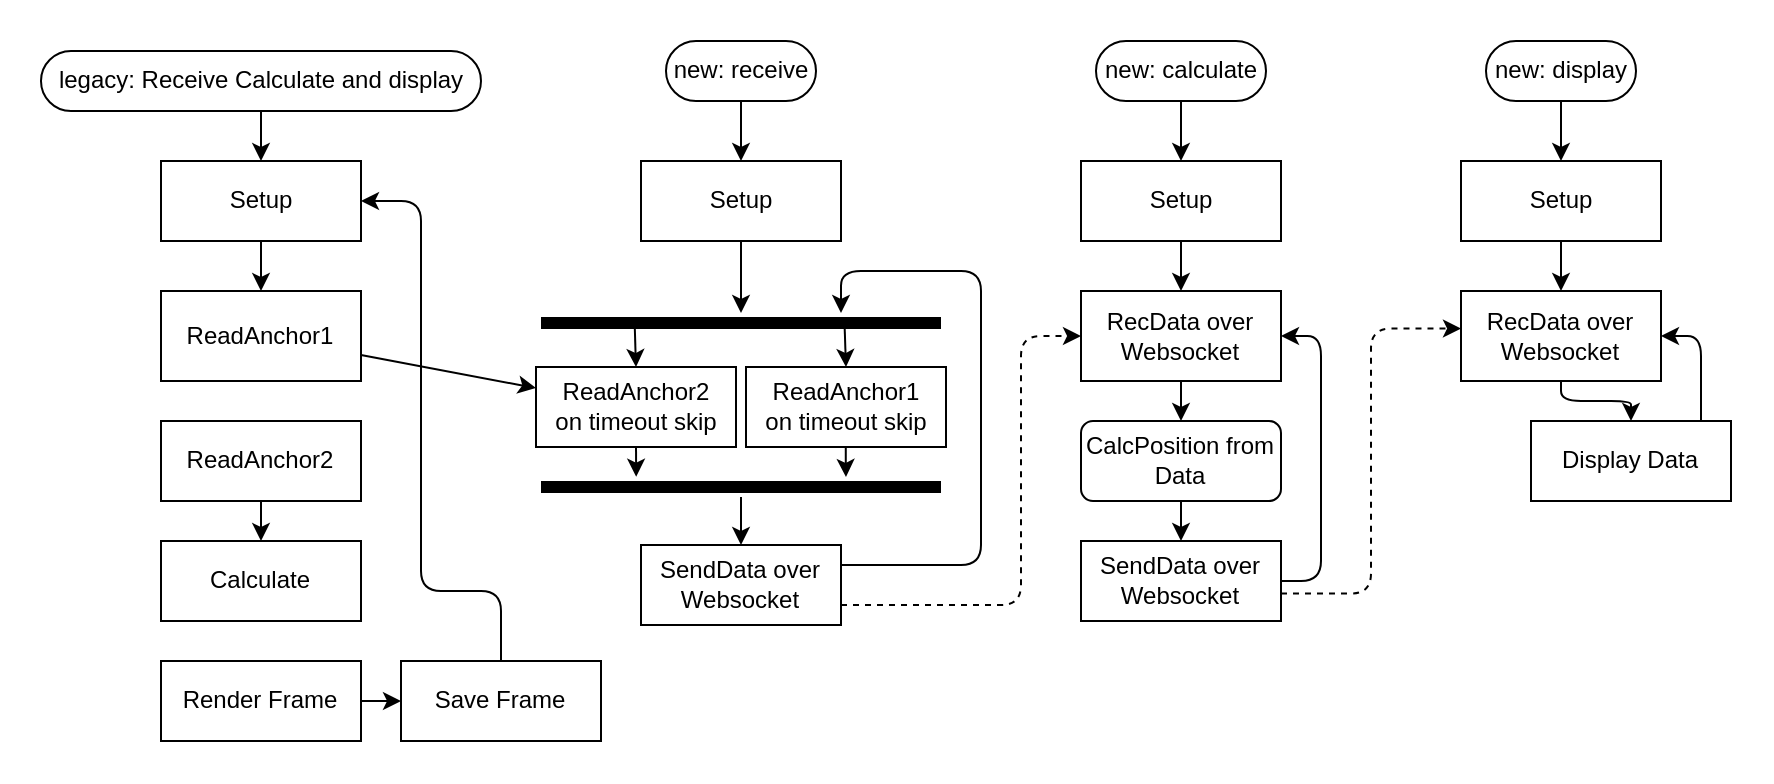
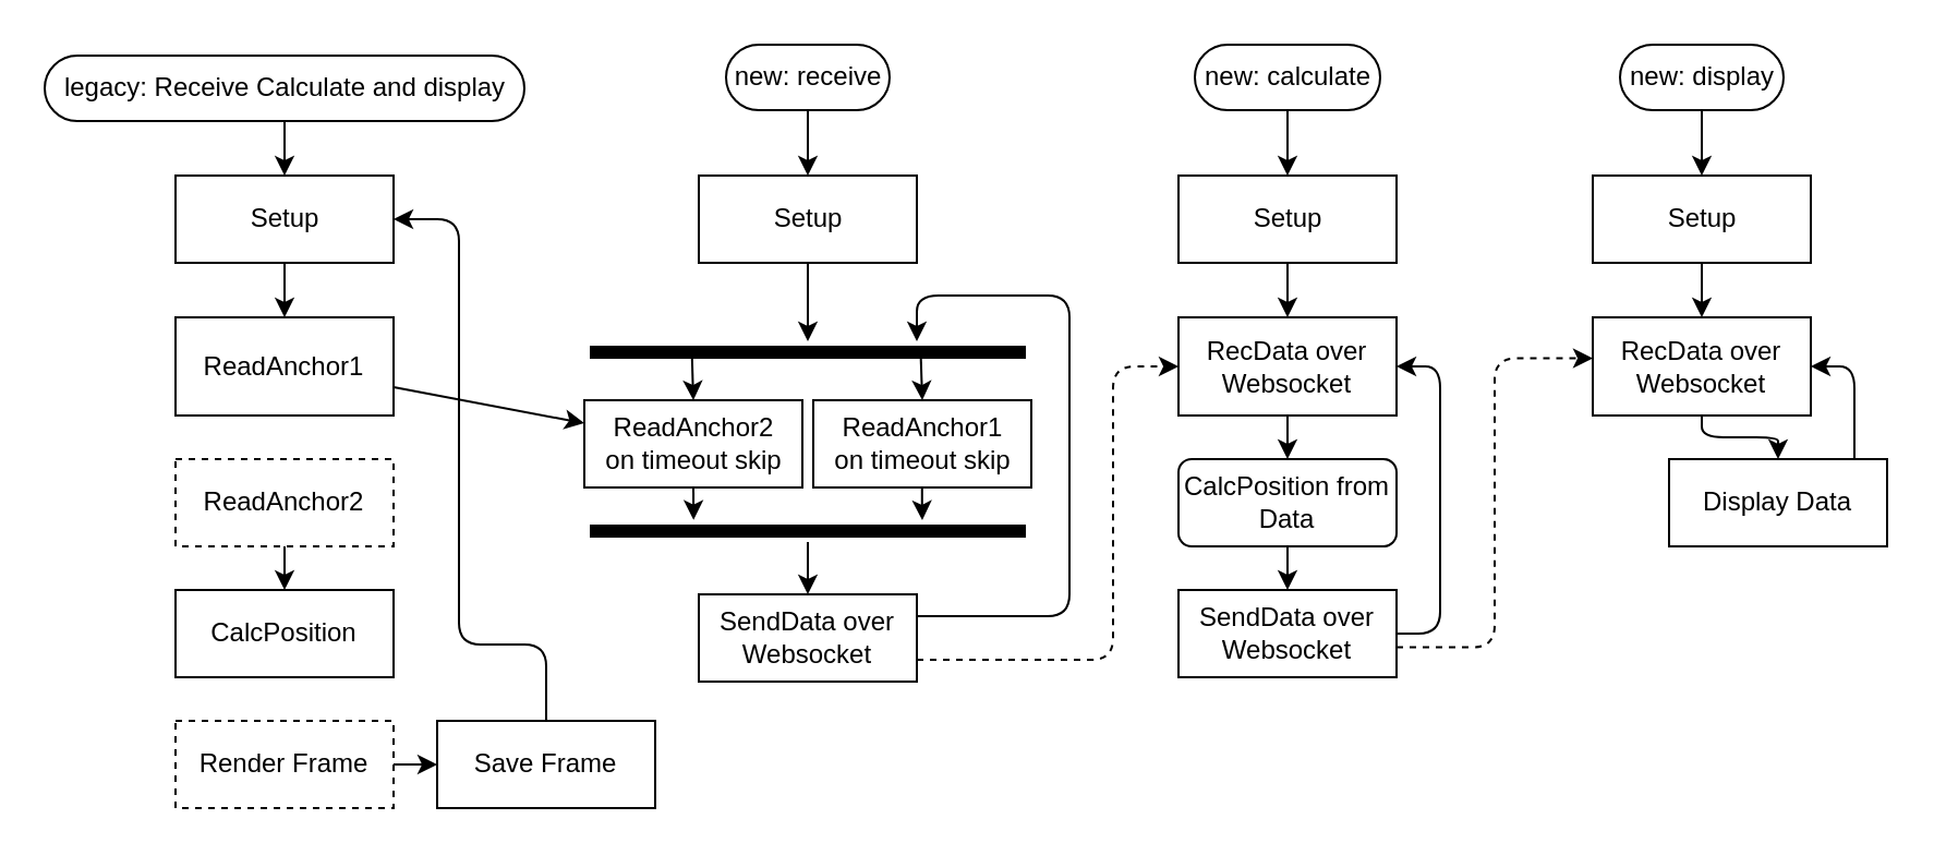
- <mxCell id="11" value="ReadAnchor2" style="whiteSpace=wrap;html=1;dashed=0;" vertex="1" parent="1"><mxGeometry x="80" y="210" width="100" height="40" as="geometry" /></mxCell>
+ <mxCell id="11" value="ReadAnchor2" style="whiteSpace=wrap;html=1;dashed=1;" vertex="1" parent="1"><mxGeometry x="80" y="210" width="100" height="40" as="geometry" /></mxCell>
- <mxCell id="12" value="Calculate" style="whiteSpace=wrap;html=1;dashed=0;" vertex="1" parent="1"><mxGeometry x="80" y="270" width="100" height="40" as="geometry" /></mxCell>
+ <mxCell id="12" value="CalcPosition" style="whiteSpace=wrap;html=1;dashed=0;" vertex="1" parent="1"><mxGeometry x="80" y="270" width="100" height="40" as="geometry" /></mxCell>
- <mxCell id="14" value="Render Frame" style="whiteSpace=wrap;html=1;dashed=0;" vertex="1" parent="1"><mxGeometry x="80" y="330" width="100" height="40" as="geometry" /></mxCell>
+ <mxCell id="14" value="Render Frame" style="whiteSpace=wrap;html=1;dashed=1;" vertex="1" parent="1"><mxGeometry x="80" y="330" width="100" height="40" as="geometry" /></mxCell>
